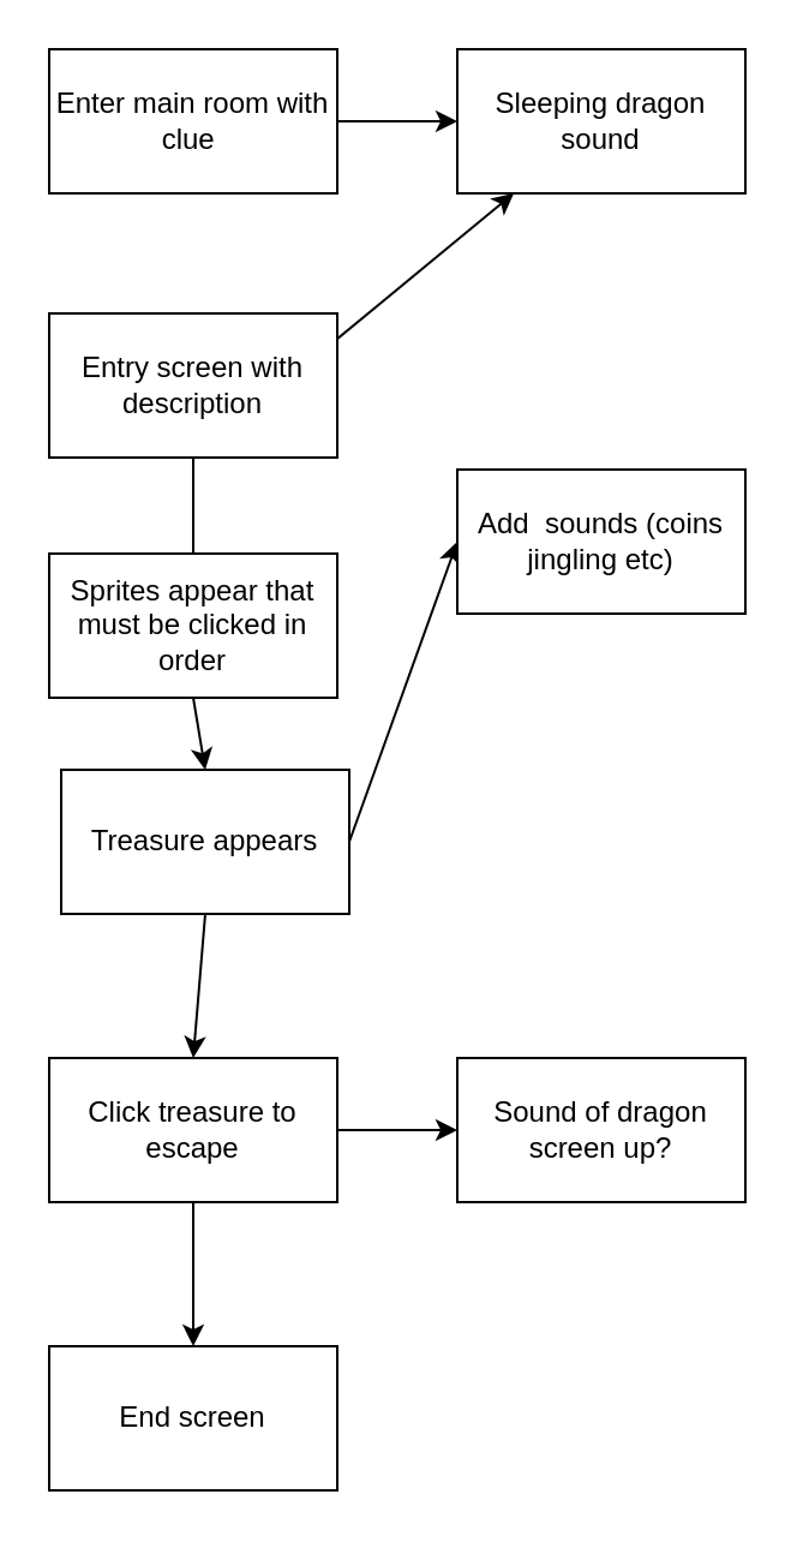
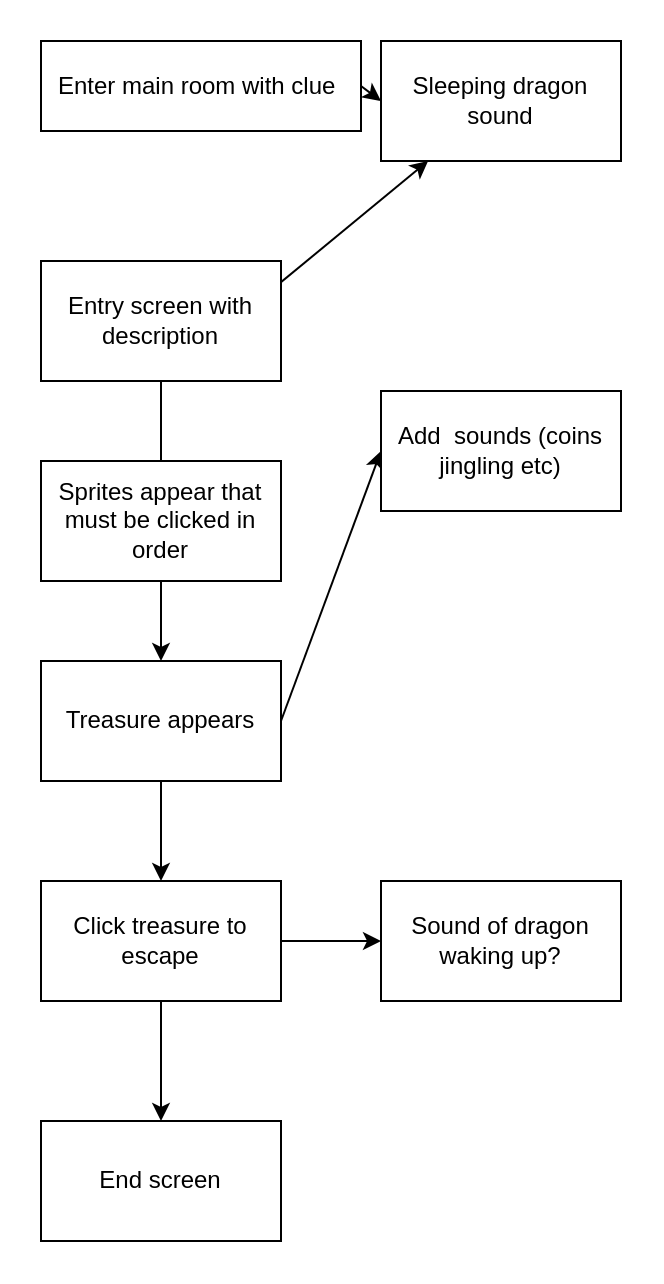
- <mxCell id="15" value="Enter main room with clue&amp;nbsp;" style="rounded=0;whiteSpace=wrap;html=1;" parent="1" vertex="1"><mxGeometry x="20" y="20" width="120" height="60" as="geometry" /></mxCell>
+ <mxCell id="15" value="Enter main room with clue&amp;nbsp;" style="rounded=0;whiteSpace=wrap;html=1;" parent="1" vertex="1"><mxGeometry x="20" y="20" width="160" height="45" as="geometry" /></mxCell>
- <mxCell id="9" value="Treasure appears" style="rounded=0;whiteSpace=wrap;html=1;" parent="1" vertex="1"><mxGeometry x="25" y="320" width="120" height="60" as="geometry" /></mxCell>
+ <mxCell id="9" value="Treasure appears" style="rounded=0;whiteSpace=wrap;html=1;" parent="1" vertex="1"><mxGeometry x="20" y="330" width="120" height="60" as="geometry" /></mxCell>
- <mxCell id="18" value="Sound of dragon screen up?" style="rounded=0;whiteSpace=wrap;html=1;" vertex="1" parent="1"><mxGeometry x="190" y="440" width="120" height="60" as="geometry" /></mxCell>
+ <mxCell id="18" value="Sound of dragon waking up?" style="rounded=0;whiteSpace=wrap;html=1;" vertex="1" parent="1"><mxGeometry x="190" y="440" width="120" height="60" as="geometry" /></mxCell>
